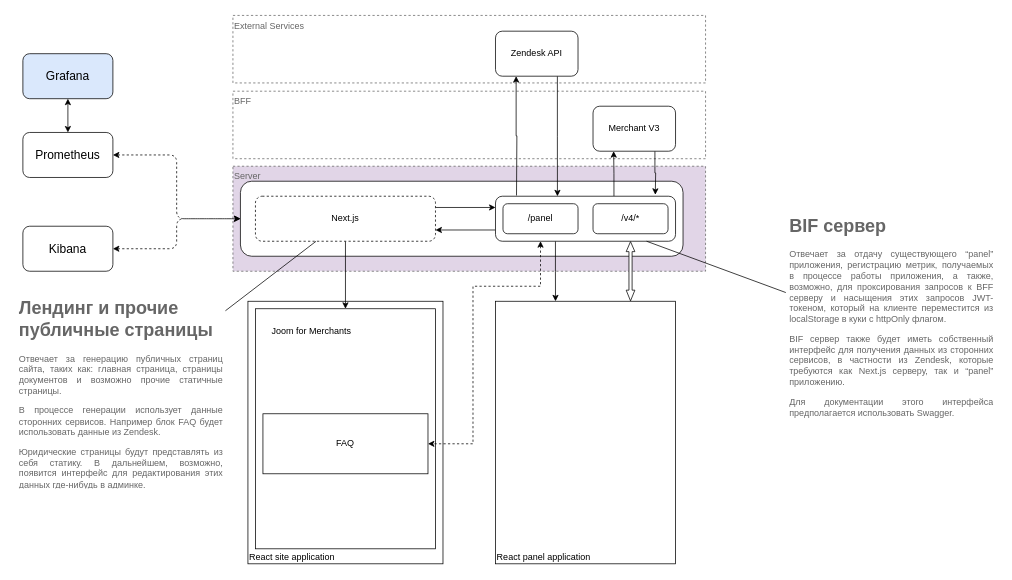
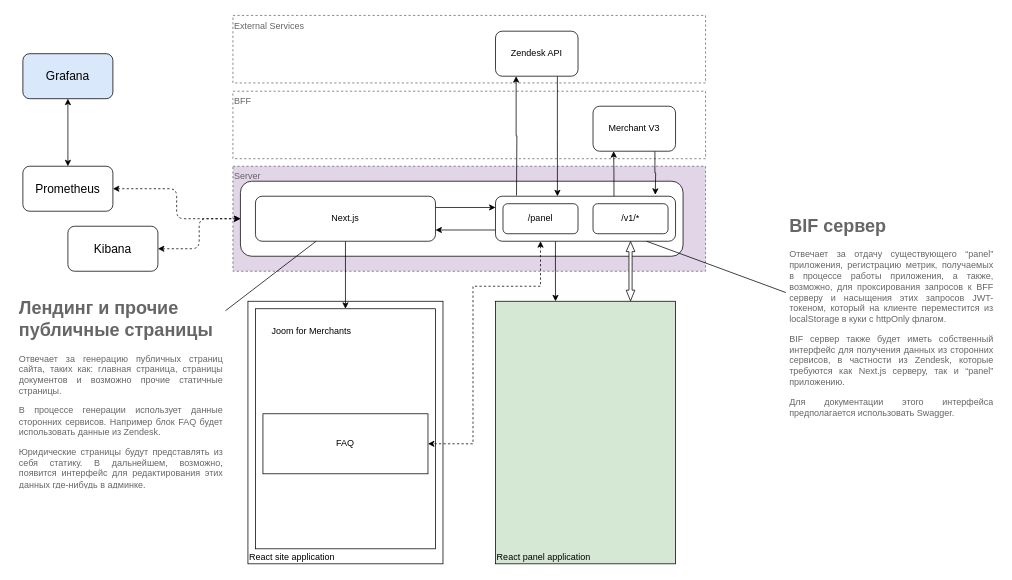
- <mxCell id="33" value="Prometheus" style="rounded=1;whiteSpace=wrap;html=1;fontSize=16;" vertex="1" parent="1"><mxGeometry x="30" y="176" width="120" height="60" as="geometry" /></mxCell>
+ <mxCell id="33" value="Prometheus" style="rounded=1;whiteSpace=wrap;html=1;fontSize=16;" vertex="1" parent="1"><mxGeometry x="30" y="221" width="120" height="60" as="geometry" /></mxCell>
- <mxCell id="12" value="Next.js" style="rounded=1;whiteSpace=wrap;html=1;align=center;dashed=1;" parent="1" vertex="1"><mxGeometry x="340" y="261" width="240" height="60" as="geometry" /></mxCell>
+ <mxCell id="12" value="Next.js" style="rounded=1;whiteSpace=wrap;html=1;align=center;" parent="1" vertex="1"><mxGeometry x="340" y="261" width="240" height="60" as="geometry" /></mxCell>
- <mxCell id="30" value="/v4/*" style="rounded=1;whiteSpace=wrap;html=1;align=center;" vertex="1" parent="1"><mxGeometry x="790" y="271" width="100" height="40" as="geometry" /></mxCell>
+ <mxCell id="30" value="/v1/*" style="rounded=1;whiteSpace=wrap;html=1;align=center;" vertex="1" parent="1"><mxGeometry x="790" y="271" width="100" height="40" as="geometry" /></mxCell>
- <mxCell id="31" value="Kibana" style="rounded=1;whiteSpace=wrap;html=1;fontSize=16;" vertex="1" parent="1"><mxGeometry x="30" y="301" width="120" height="60" as="geometry" /></mxCell>
+ <mxCell id="31" value="Kibana" style="rounded=1;whiteSpace=wrap;html=1;fontSize=16;" vertex="1" parent="1"><mxGeometry x="90" y="301" width="120" height="60" as="geometry" /></mxCell>
- <mxCell id="21" value="React panel application" style="rounded=0;whiteSpace=wrap;html=1;align=left;verticalAlign=bottom;" parent="1" vertex="1"><mxGeometry x="660" y="401" width="240" height="350" as="geometry" /></mxCell>
+ <mxCell id="21" value="React panel application" style="rounded=0;whiteSpace=wrap;html=1;align=left;verticalAlign=bottom;fillColor=#d5e8d4;" parent="1" vertex="1"><mxGeometry x="660" y="401" width="240" height="350" as="geometry" /></mxCell>
